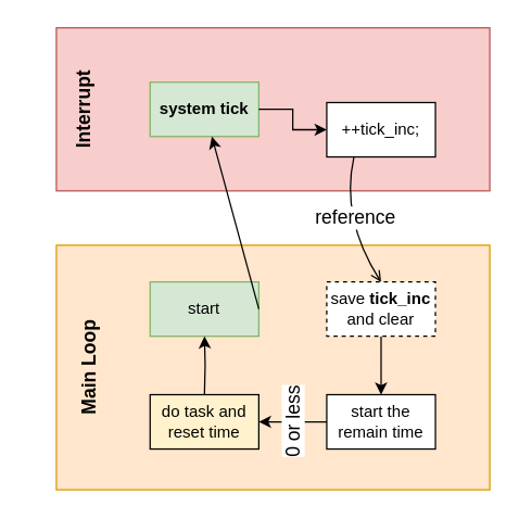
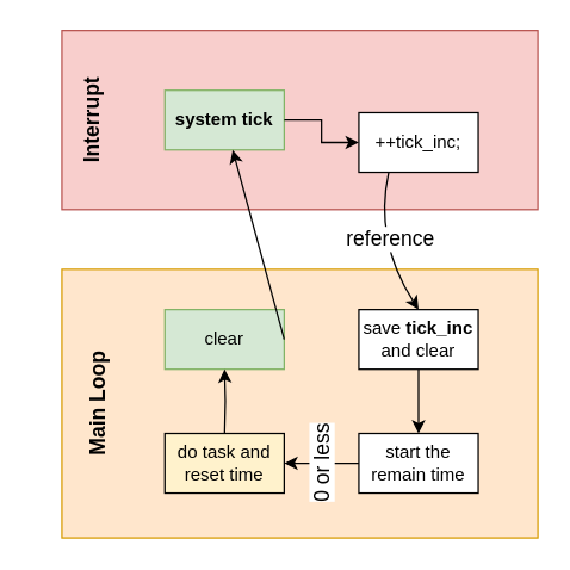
- <mxCell id="11" value="" style="curved=1;endArrow=open;html=1;fontSize=14;exitX=0.25;exitY=1;exitDx=0;exitDy=0;entryX=0.5;entryY=0;entryDx=0;entryDy=0;" edge="1" parent="1" source="6" target="17"><mxGeometry width="50" height="50" relative="1" as="geometry"><mxPoint x="280" y="280" as="sourcePoint" /><mxPoint x="270" y="207" as="targetPoint" /><Array as="points"><mxPoint x="250" y="160" /></Array></mxGeometry></mxCell>
+ <mxCell id="11" value="" style="curved=1;endArrow=classic;html=1;fontSize=14;exitX=0.25;exitY=1;exitDx=0;exitDy=0;entryX=0.5;entryY=0;entryDx=0;entryDy=0;" edge="1" parent="1" source="6" target="17"><mxGeometry width="50" height="50" relative="1" as="geometry"><mxPoint x="280" y="280" as="sourcePoint" /><mxPoint x="270" y="207" as="targetPoint" /><Array as="points"><mxPoint x="250" y="160" /></Array></mxGeometry></mxCell>
- <mxCell id="9" value="start" style="rounded=0;whiteSpace=wrap;html=1;fillColor=#d5e8d4;strokeColor=#82b366;" vertex="1" parent="1"><mxGeometry x="110" y="207" width="80" height="40" as="geometry" /></mxCell>
+ <mxCell id="9" value="clear" style="rounded=0;whiteSpace=wrap;html=1;fillColor=#d5e8d4;strokeColor=#82b366;" vertex="1" parent="1"><mxGeometry x="110" y="207" width="80" height="40" as="geometry" /></mxCell>
- <mxCell id="17" value="save &lt;b&gt;tick_inc&lt;/b&gt;&lt;br&gt;and clear" style="rounded=0;whiteSpace=wrap;html=1;dashed=1;" vertex="1" parent="1"><mxGeometry x="240" y="207" width="80" height="40" as="geometry" /></mxCell>
+ <mxCell id="17" value="save &lt;b&gt;tick_inc&lt;/b&gt;&lt;br&gt;and clear" style="rounded=0;whiteSpace=wrap;html=1;" vertex="1" parent="1"><mxGeometry x="240" y="207" width="80" height="40" as="geometry" /></mxCell>
